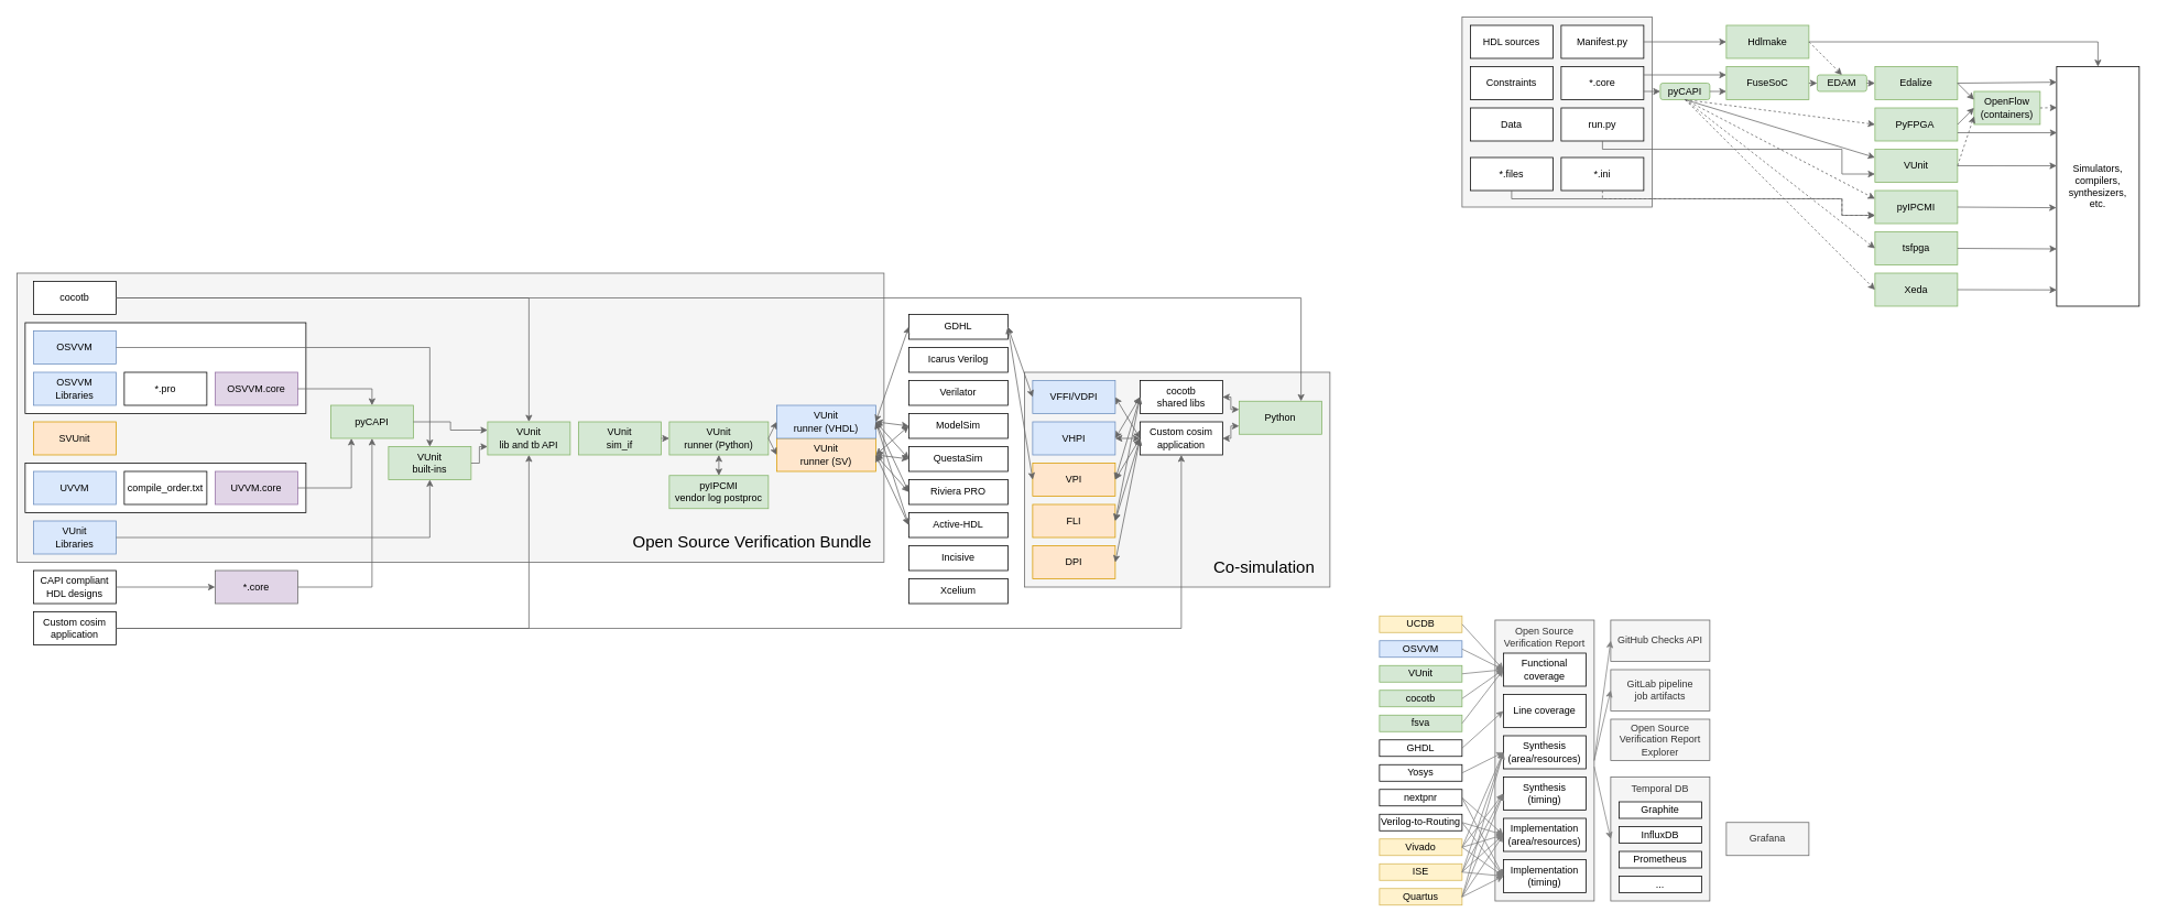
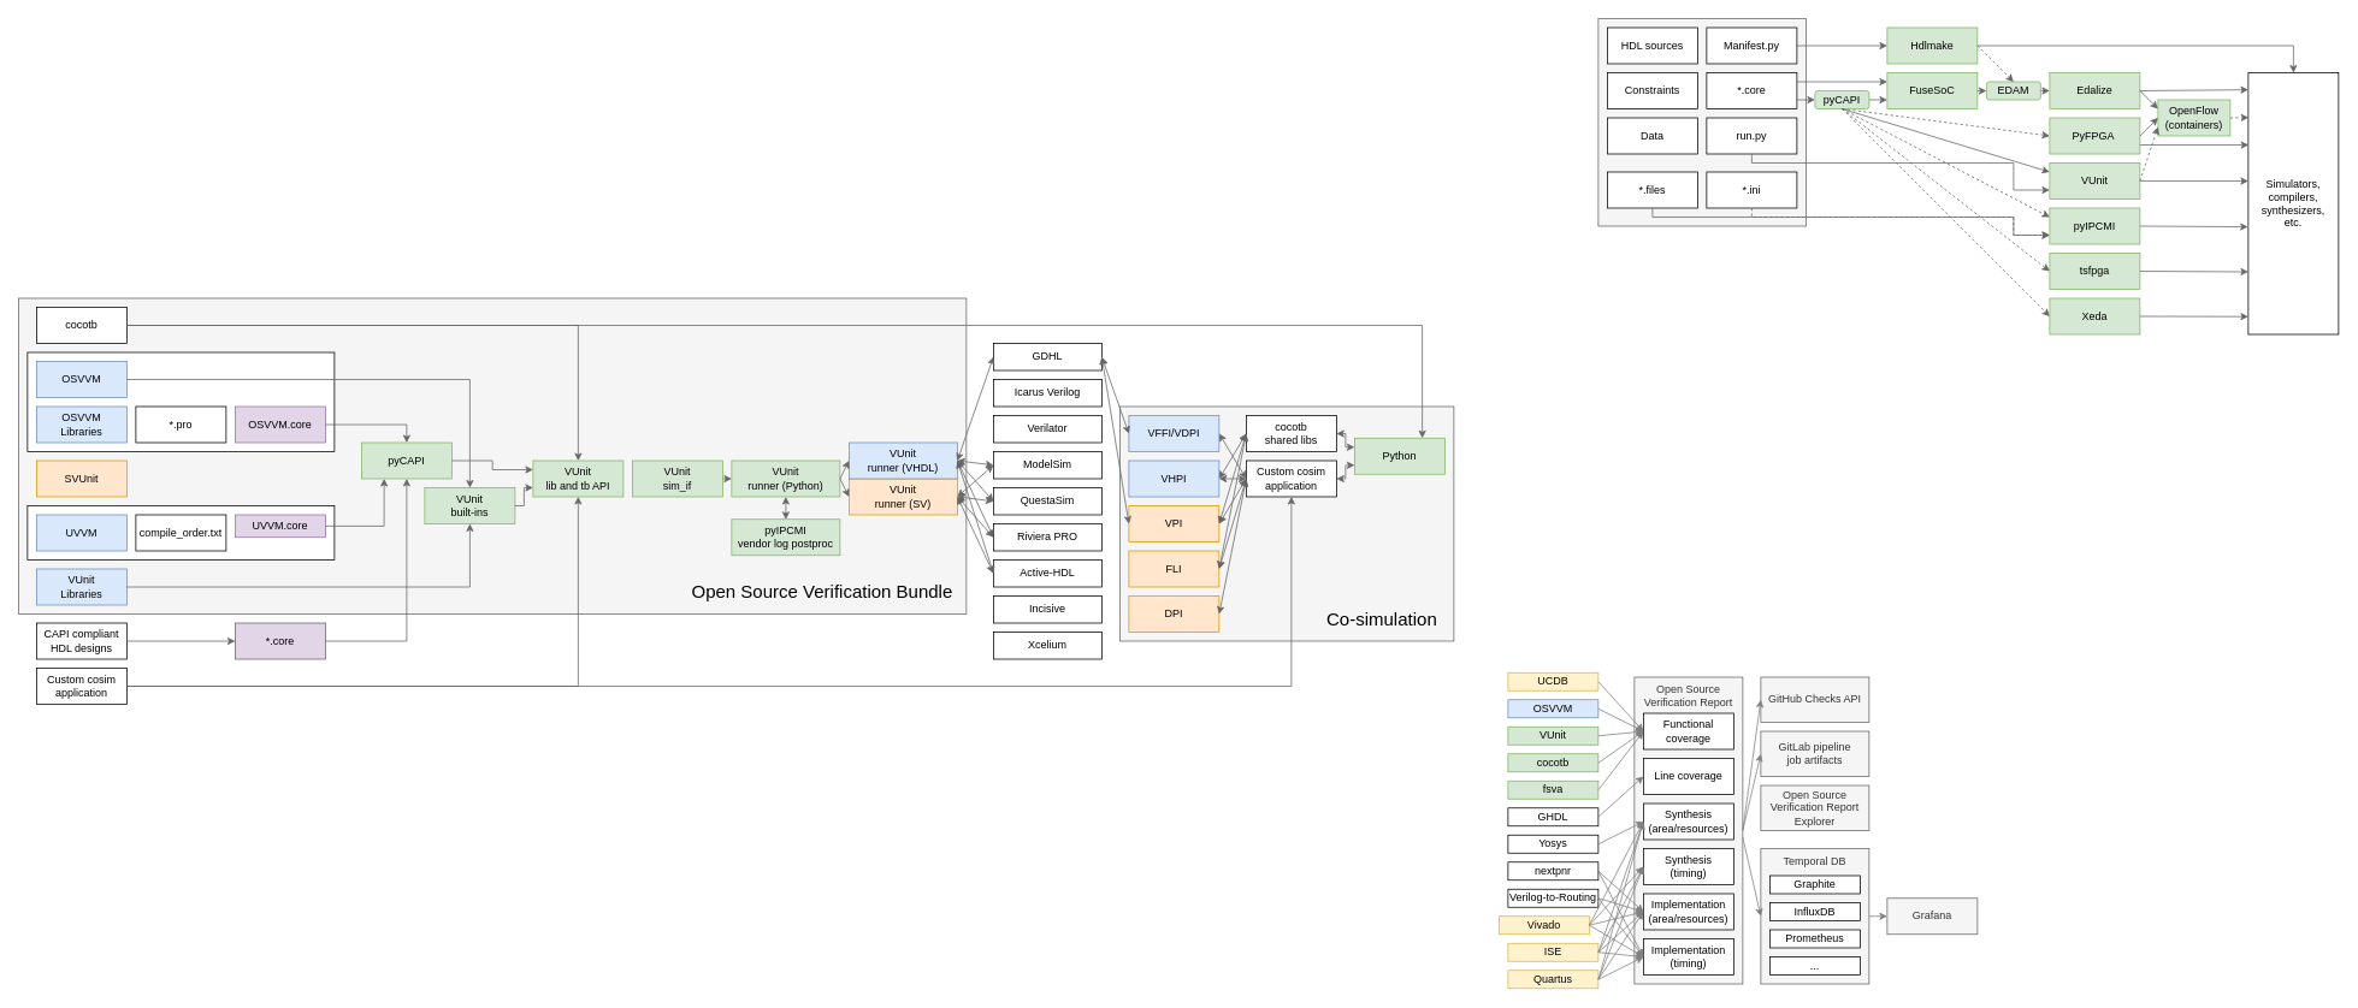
- <mxCell id="20" value="UVVM.core" style="rounded=0;whiteSpace=wrap;html=1;fillColor=#e1d5e7;strokeColor=#9673a6;" parent="1" vertex="1"><mxGeometry x="260" y="570" width="100" height="40" as="geometry" /></mxCell>
+ <mxCell id="20" value="UVVM.core" style="rounded=0;whiteSpace=wrap;html=1;fillColor=#e1d5e7;strokeColor=#9673a6;" parent="1" vertex="1"><mxGeometry x="260" y="570" width="100" height="25" as="geometry" /></mxCell>
+ <mxCell id="165" value="" style="endArrow=classic;html=1;entryX=0;entryY=0.5;entryDx=0;entryDy=0;exitX=1;exitY=0.5;exitDx=0;exitDy=0;strokeColor=#808080;" parent="1" source="159" target="160" edge="1"><mxGeometry width="50" height="50" relative="1" as="geometry"><mxPoint x="1760" y="830" as="sourcePoint" /><mxPoint x="1810" y="880" as="targetPoint" /></mxGeometry></mxCell>
- <mxCell id="142" value="Vivado" style="rounded=0;whiteSpace=wrap;html=1;fillColor=#fff2cc;strokeColor=#d6b656;" parent="1" vertex="1"><mxGeometry x="1670" y="1015" width="100" height="20" as="geometry" /></mxCell>
+ <mxCell id="142" value="Vivado" style="rounded=0;whiteSpace=wrap;html=1;fillColor=#fff2cc;strokeColor=#d6b656;" parent="1" vertex="1"><mxGeometry x="1660" y="1015" width="100" height="20" as="geometry" /></mxCell>
